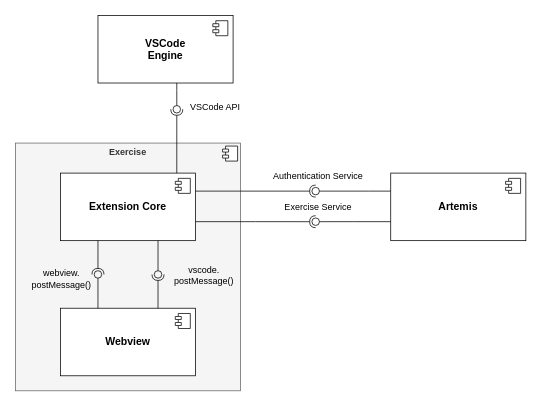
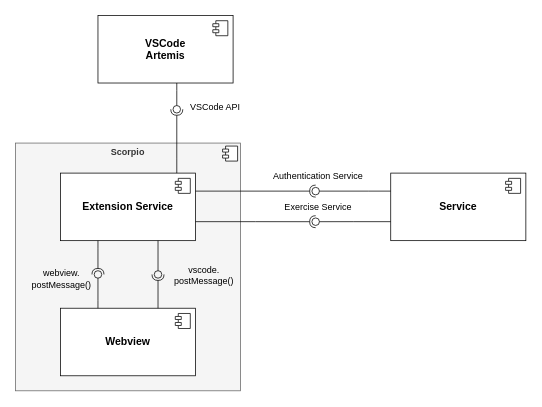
- <mxCell id="22" value="&lt;b style=&quot;font-size: 14px;&quot;&gt;VSCode&lt;br&gt;Engine&lt;/b&gt;" style="html=1;dropTarget=0;whiteSpace=wrap;" vertex="1" parent="1"><mxGeometry x="130" y="20" width="180" height="90" as="geometry" /></mxCell>
+ <mxCell id="22" value="&lt;b style=&quot;font-size: 14px;&quot;&gt;VSCode&lt;br&gt;Artemis&lt;/b&gt;" style="html=1;dropTarget=0;whiteSpace=wrap;" vertex="1" parent="1"><mxGeometry x="130" y="20" width="180" height="90" as="geometry" /></mxCell>
- <mxCell id="2" value="&lt;p style=&quot;margin:0px;margin-top:6px;text-align:center;&quot;&gt;&lt;b&gt;Exercise&lt;/b&gt;&lt;/p&gt;&lt;p style=&quot;margin:0px;margin-left:8px;&quot;&gt;&lt;br&gt;&lt;/p&gt;" style="align=left;overflow=fill;html=1;dropTarget=0;whiteSpace=wrap;fillColor=#f5f5f5;fontColor=#333333;strokeColor=#666666;" vertex="1" parent="1"><mxGeometry x="20" y="190" width="300" height="330" as="geometry" /></mxCell>
+ <mxCell id="2" value="&lt;p style=&quot;margin:0px;margin-top:6px;text-align:center;&quot;&gt;&lt;b&gt;Scorpio&lt;/b&gt;&lt;/p&gt;&lt;p style=&quot;margin:0px;margin-left:8px;&quot;&gt;&lt;br&gt;&lt;/p&gt;" style="align=left;overflow=fill;html=1;dropTarget=0;whiteSpace=wrap;fillColor=#f5f5f5;fontColor=#333333;strokeColor=#666666;" vertex="1" parent="1"><mxGeometry x="20" y="190" width="300" height="330" as="geometry" /></mxCell>
- <mxCell id="4" value="&lt;span style=&quot;font-size: 14px;&quot;&gt;&lt;b&gt;Extension Core&lt;/b&gt;&lt;/span&gt;" style="html=1;dropTarget=0;whiteSpace=wrap;" vertex="1" parent="1"><mxGeometry x="80" y="230" width="180" height="90" as="geometry" /></mxCell>
+ <mxCell id="4" value="&lt;span style=&quot;font-size: 14px;&quot;&gt;&lt;b&gt;Extension Service&lt;/b&gt;&lt;/span&gt;" style="html=1;dropTarget=0;whiteSpace=wrap;" vertex="1" parent="1"><mxGeometry x="80" y="230" width="180" height="90" as="geometry" /></mxCell>
- <mxCell id="6" value="&lt;b&gt;&lt;font style=&quot;font-size: 14px;&quot;&gt;Artemis&lt;/font&gt;&lt;/b&gt;" style="html=1;dropTarget=0;whiteSpace=wrap;" vertex="1" parent="1"><mxGeometry x="520" y="230" width="180" height="90" as="geometry" /></mxCell>
+ <mxCell id="6" value="&lt;b&gt;&lt;font style=&quot;font-size: 14px;&quot;&gt;Service&lt;/font&gt;&lt;/b&gt;" style="html=1;dropTarget=0;whiteSpace=wrap;" vertex="1" parent="1"><mxGeometry x="520" y="230" width="180" height="90" as="geometry" /></mxCell>
